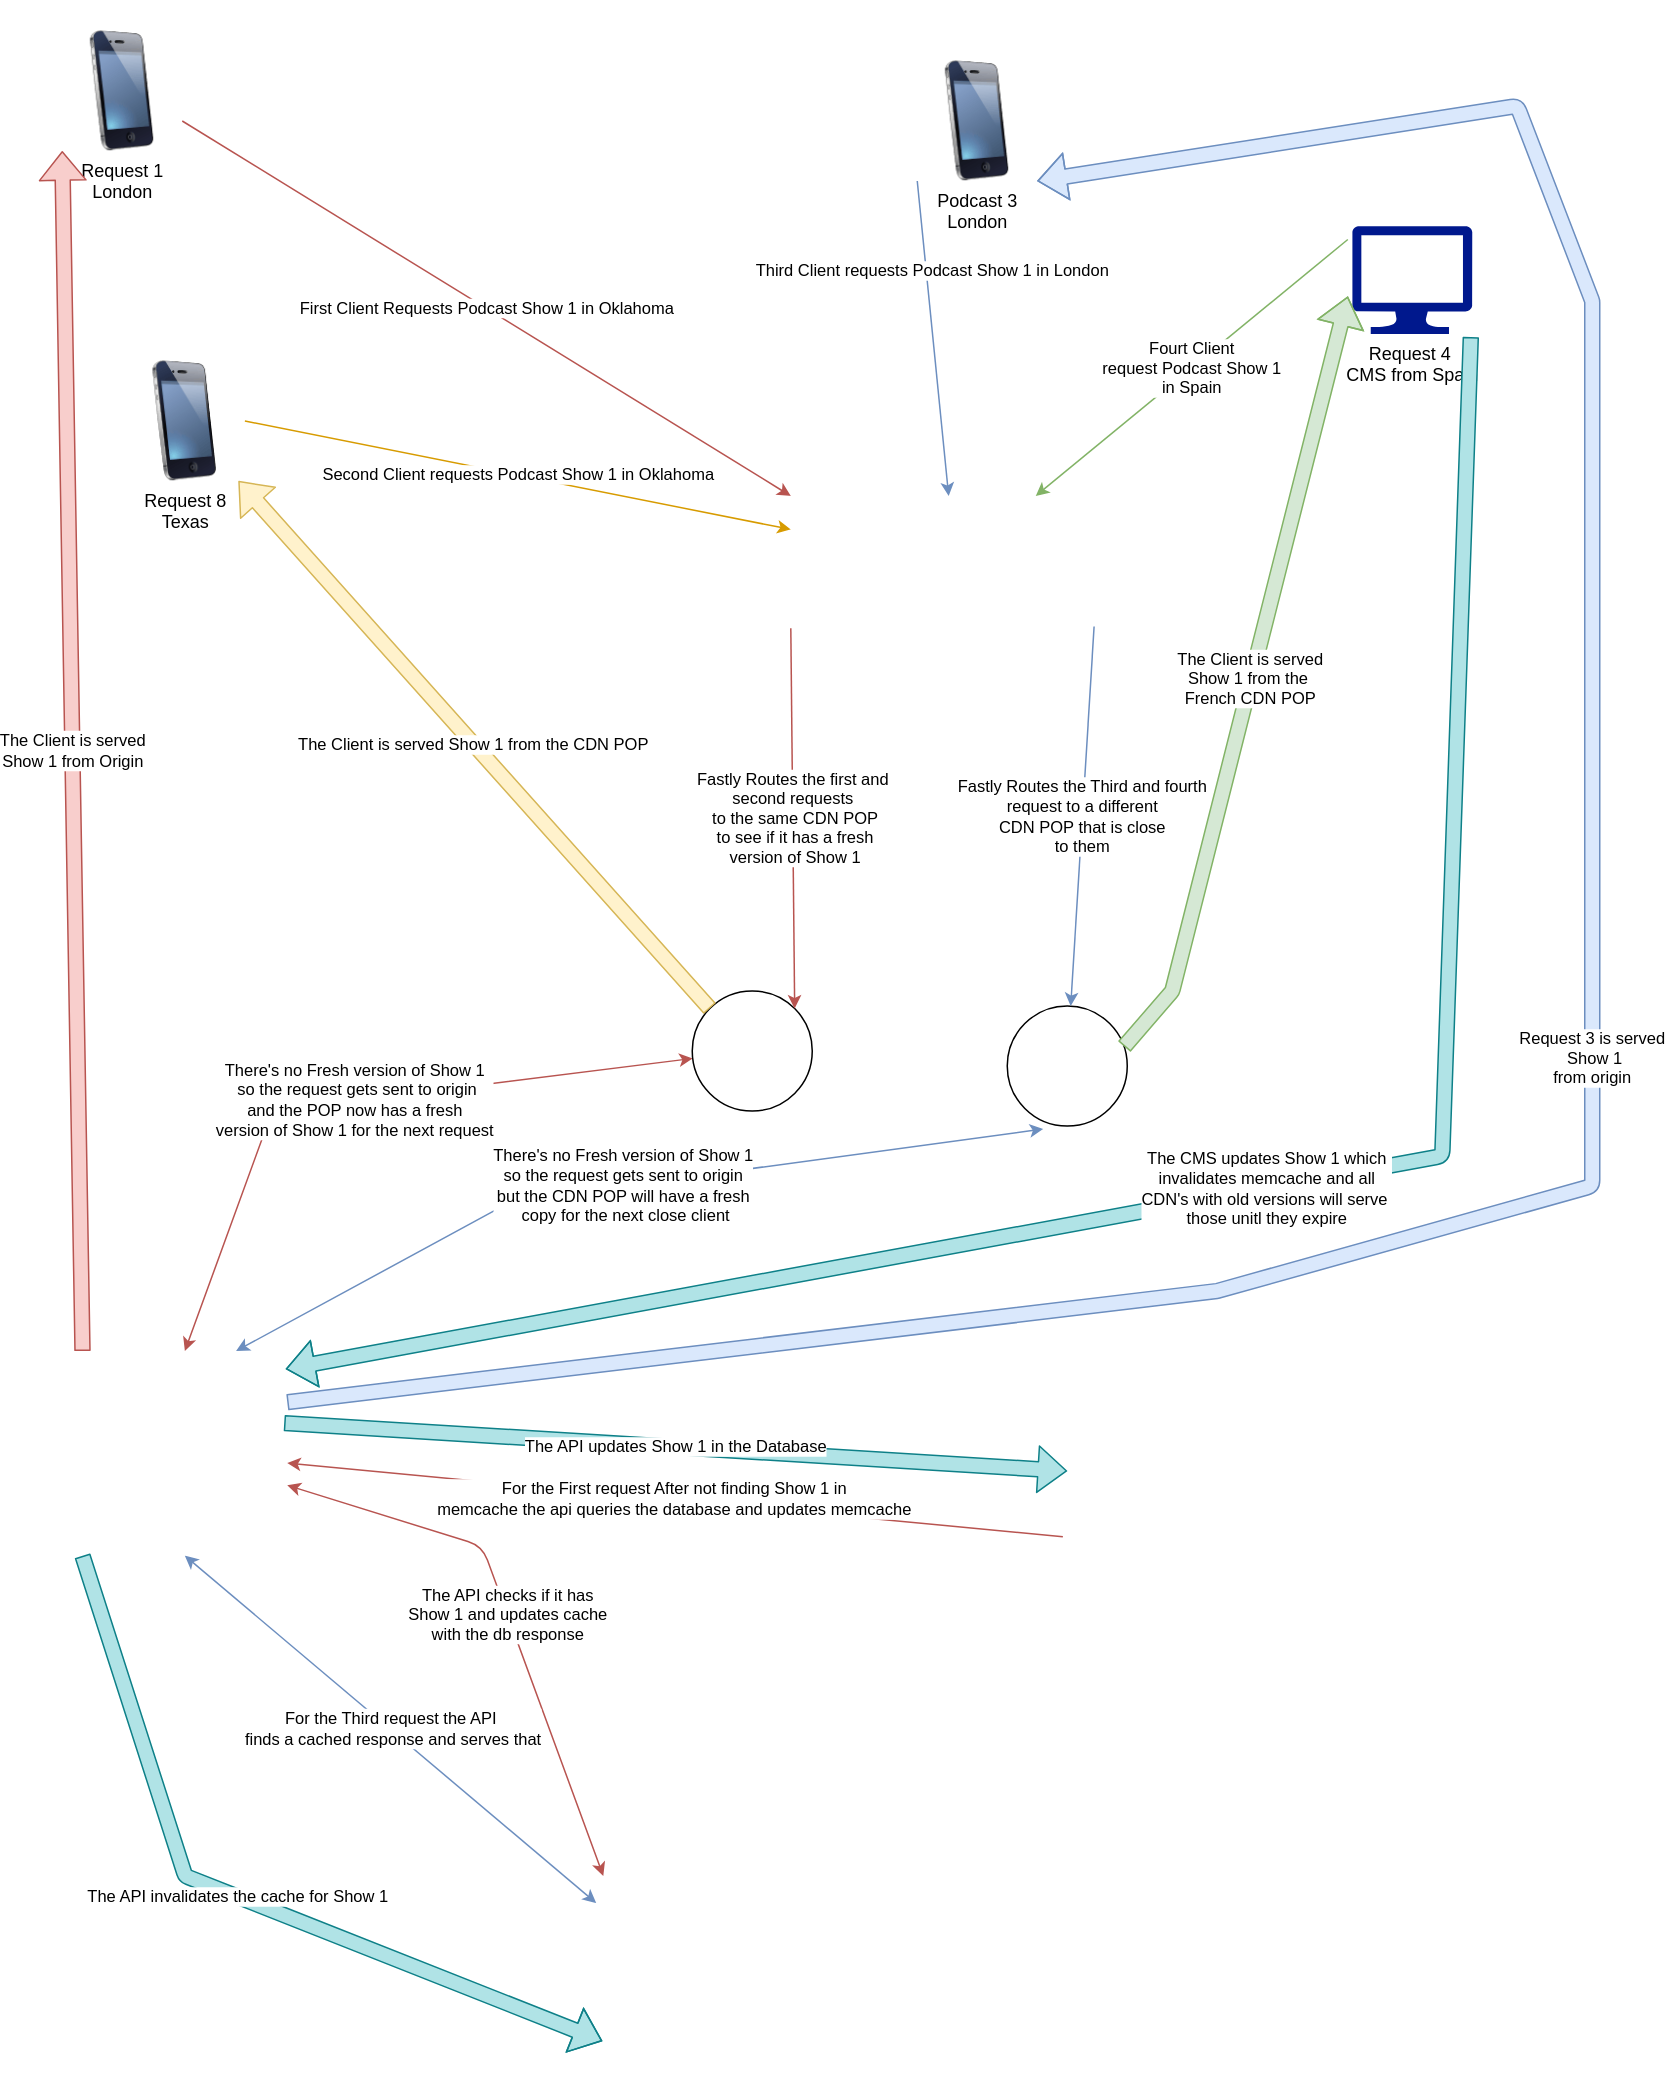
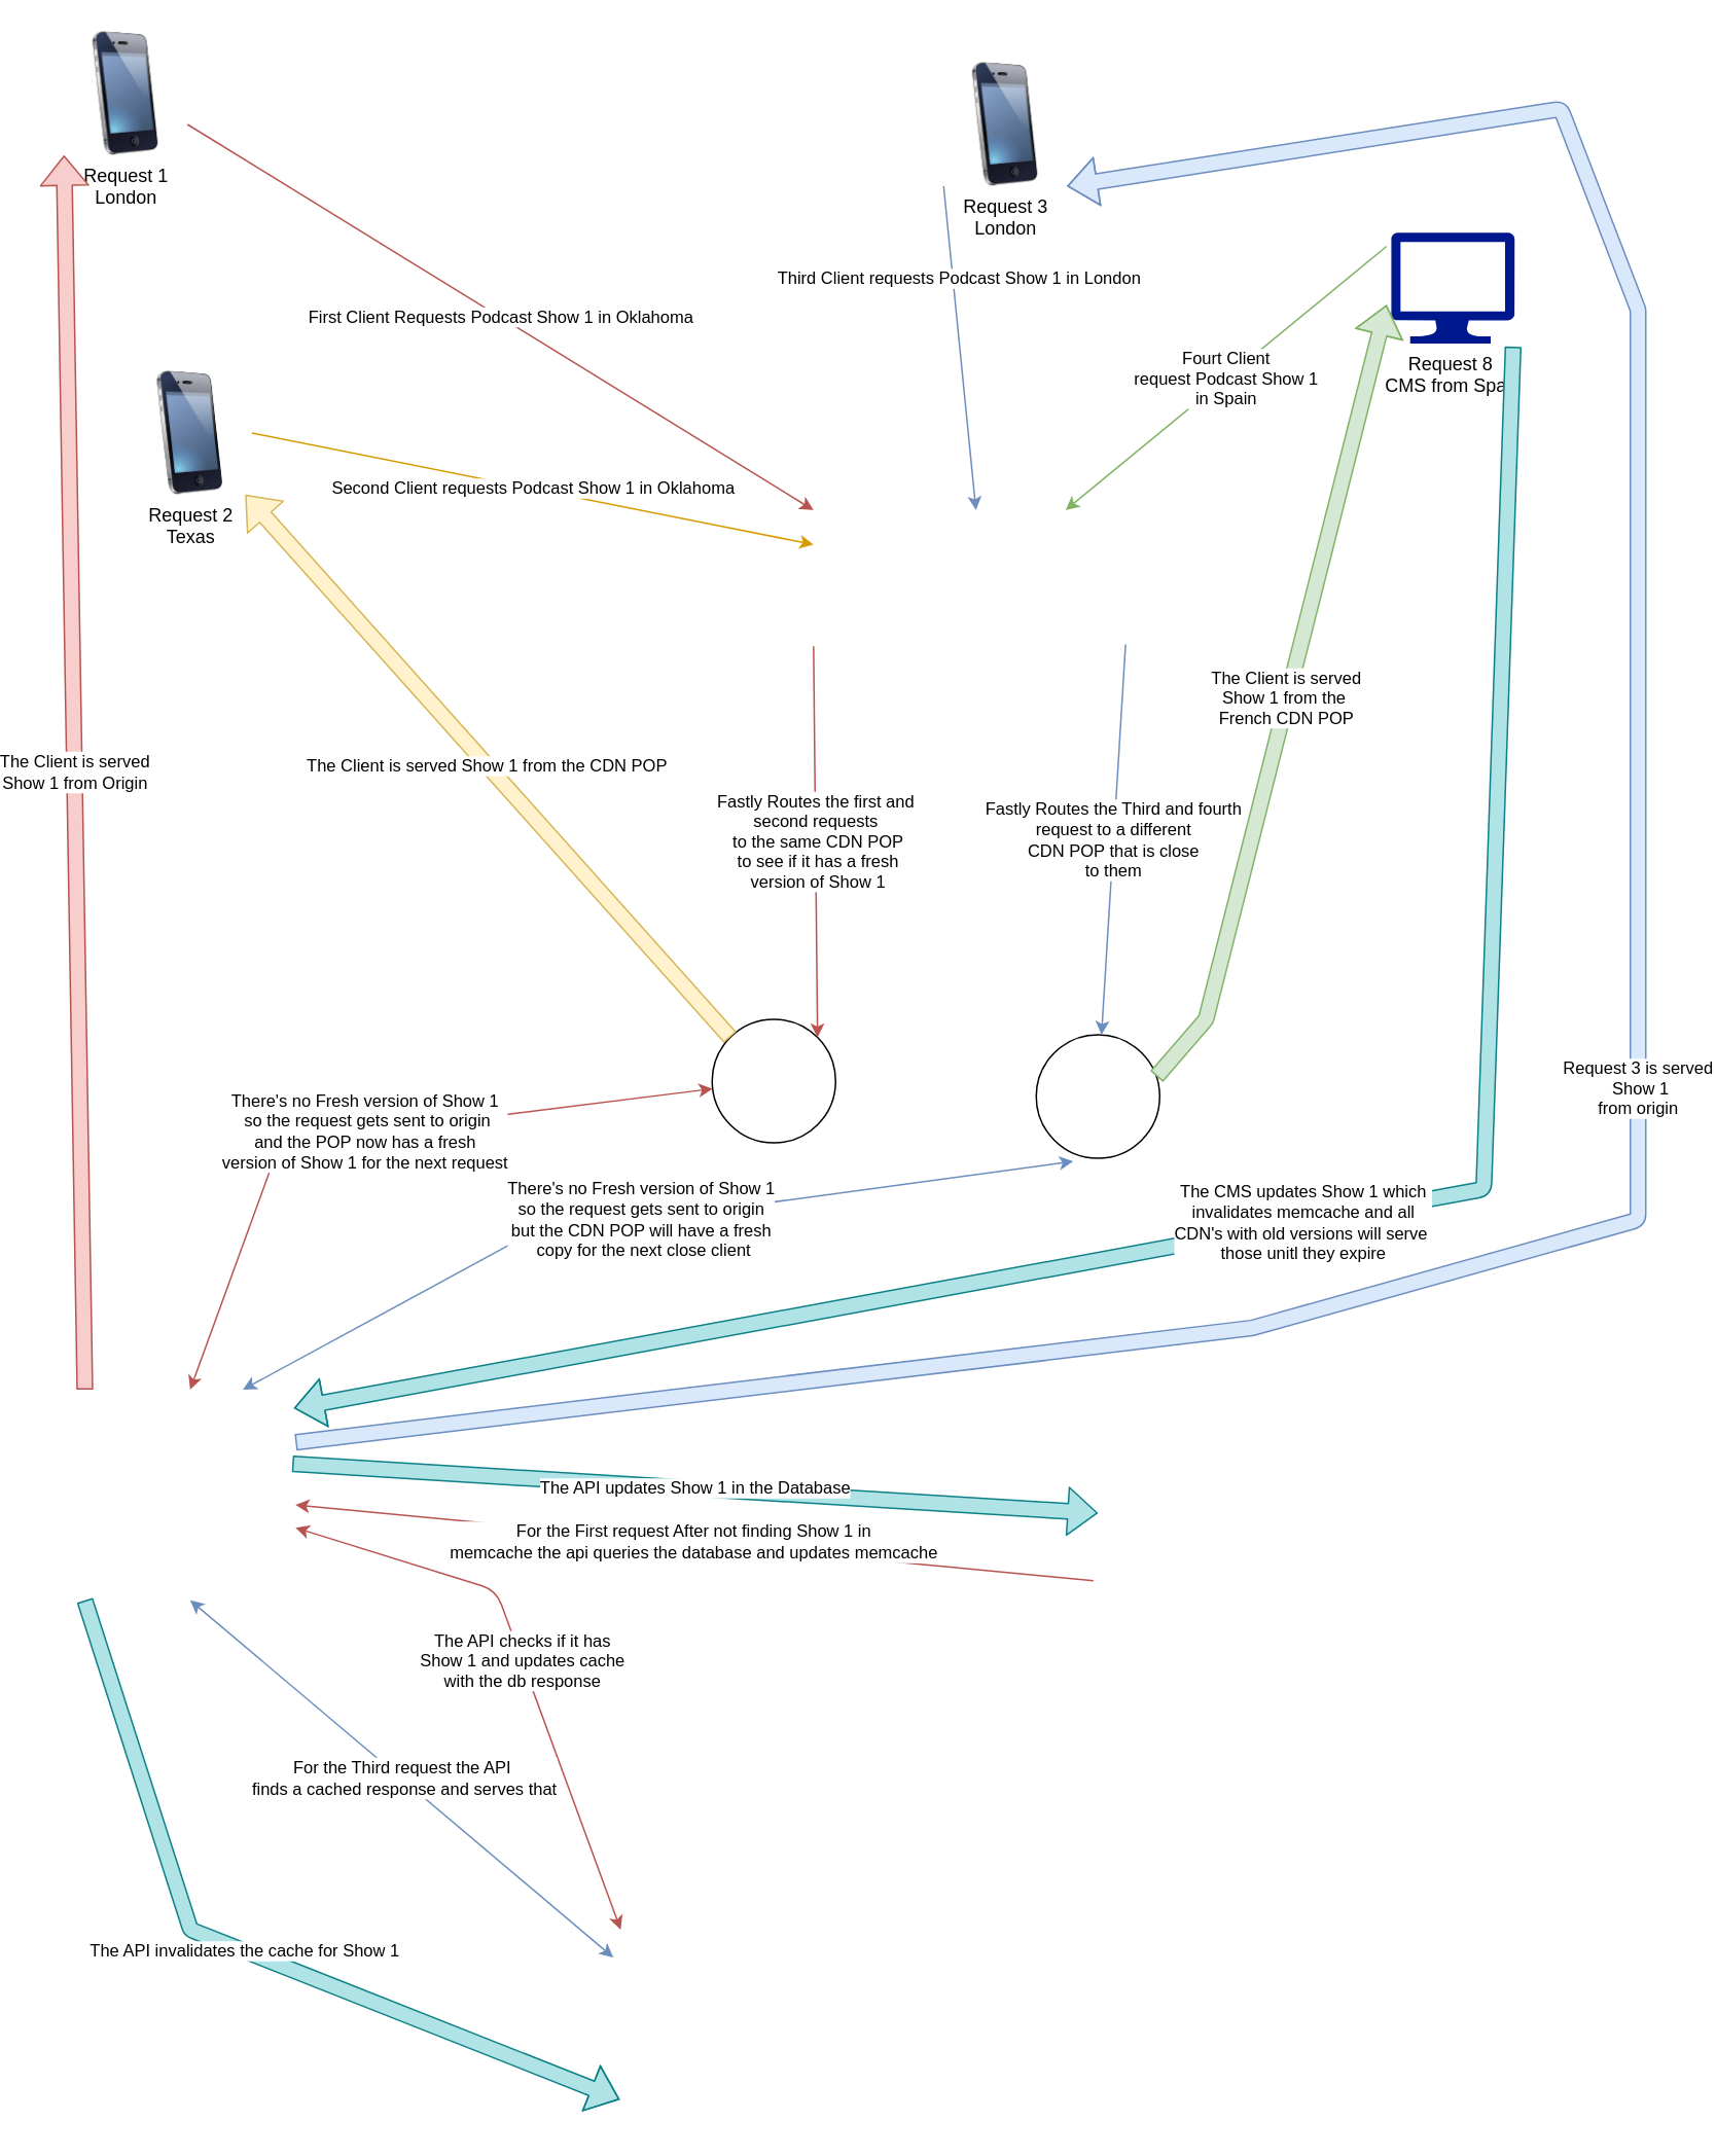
- <mxCell id="7" value="Podcast 3&lt;br&gt;London" style="image;html=1;image=img/lib/clip_art/telecommunication/iPhone_128x128.png" vertex="1" parent="1"><mxGeometry x="590" y="40" width="80" height="80" as="geometry" /></mxCell>
+ <mxCell id="7" value="Request 3&lt;br&gt;London" style="image;html=1;image=img/lib/clip_art/telecommunication/iPhone_128x128.png" vertex="1" parent="1"><mxGeometry x="590" y="40" width="80" height="80" as="geometry" /></mxCell>
- <mxCell id="23" value="Request 4&amp;nbsp;&lt;br&gt;CMS from Spain&lt;br&gt;&lt;br&gt;" style="aspect=fixed;pointerEvents=1;shadow=0;dashed=0;html=1;strokeColor=none;labelPosition=center;verticalLabelPosition=bottom;verticalAlign=top;align=center;fillColor=#00188D;shape=mxgraph.azure.computer" vertex="1" parent="1"><mxGeometry x="880" y="150" width="80" height="72" as="geometry" /></mxCell>
+ <mxCell id="23" value="Request 8&amp;nbsp;&lt;br&gt;CMS from Spain&lt;br&gt;&lt;br&gt;" style="aspect=fixed;pointerEvents=1;shadow=0;dashed=0;html=1;strokeColor=none;labelPosition=center;verticalLabelPosition=bottom;verticalAlign=top;align=center;fillColor=#00188D;shape=mxgraph.azure.computer" vertex="1" parent="1"><mxGeometry x="880" y="150" width="80" height="72" as="geometry" /></mxCell>
- <mxCell id="10" value="Request 8&lt;br&gt;Texas" style="image;html=1;image=img/lib/clip_art/telecommunication/iPhone_128x128.png" vertex="1" parent="1"><mxGeometry x="61.75" y="240" width="80" height="80" as="geometry" /></mxCell>
+ <mxCell id="10" value="Request 2&lt;br&gt;Texas" style="image;html=1;image=img/lib/clip_art/telecommunication/iPhone_128x128.png" vertex="1" parent="1"><mxGeometry x="61.75" y="240" width="80" height="80" as="geometry" /></mxCell>
